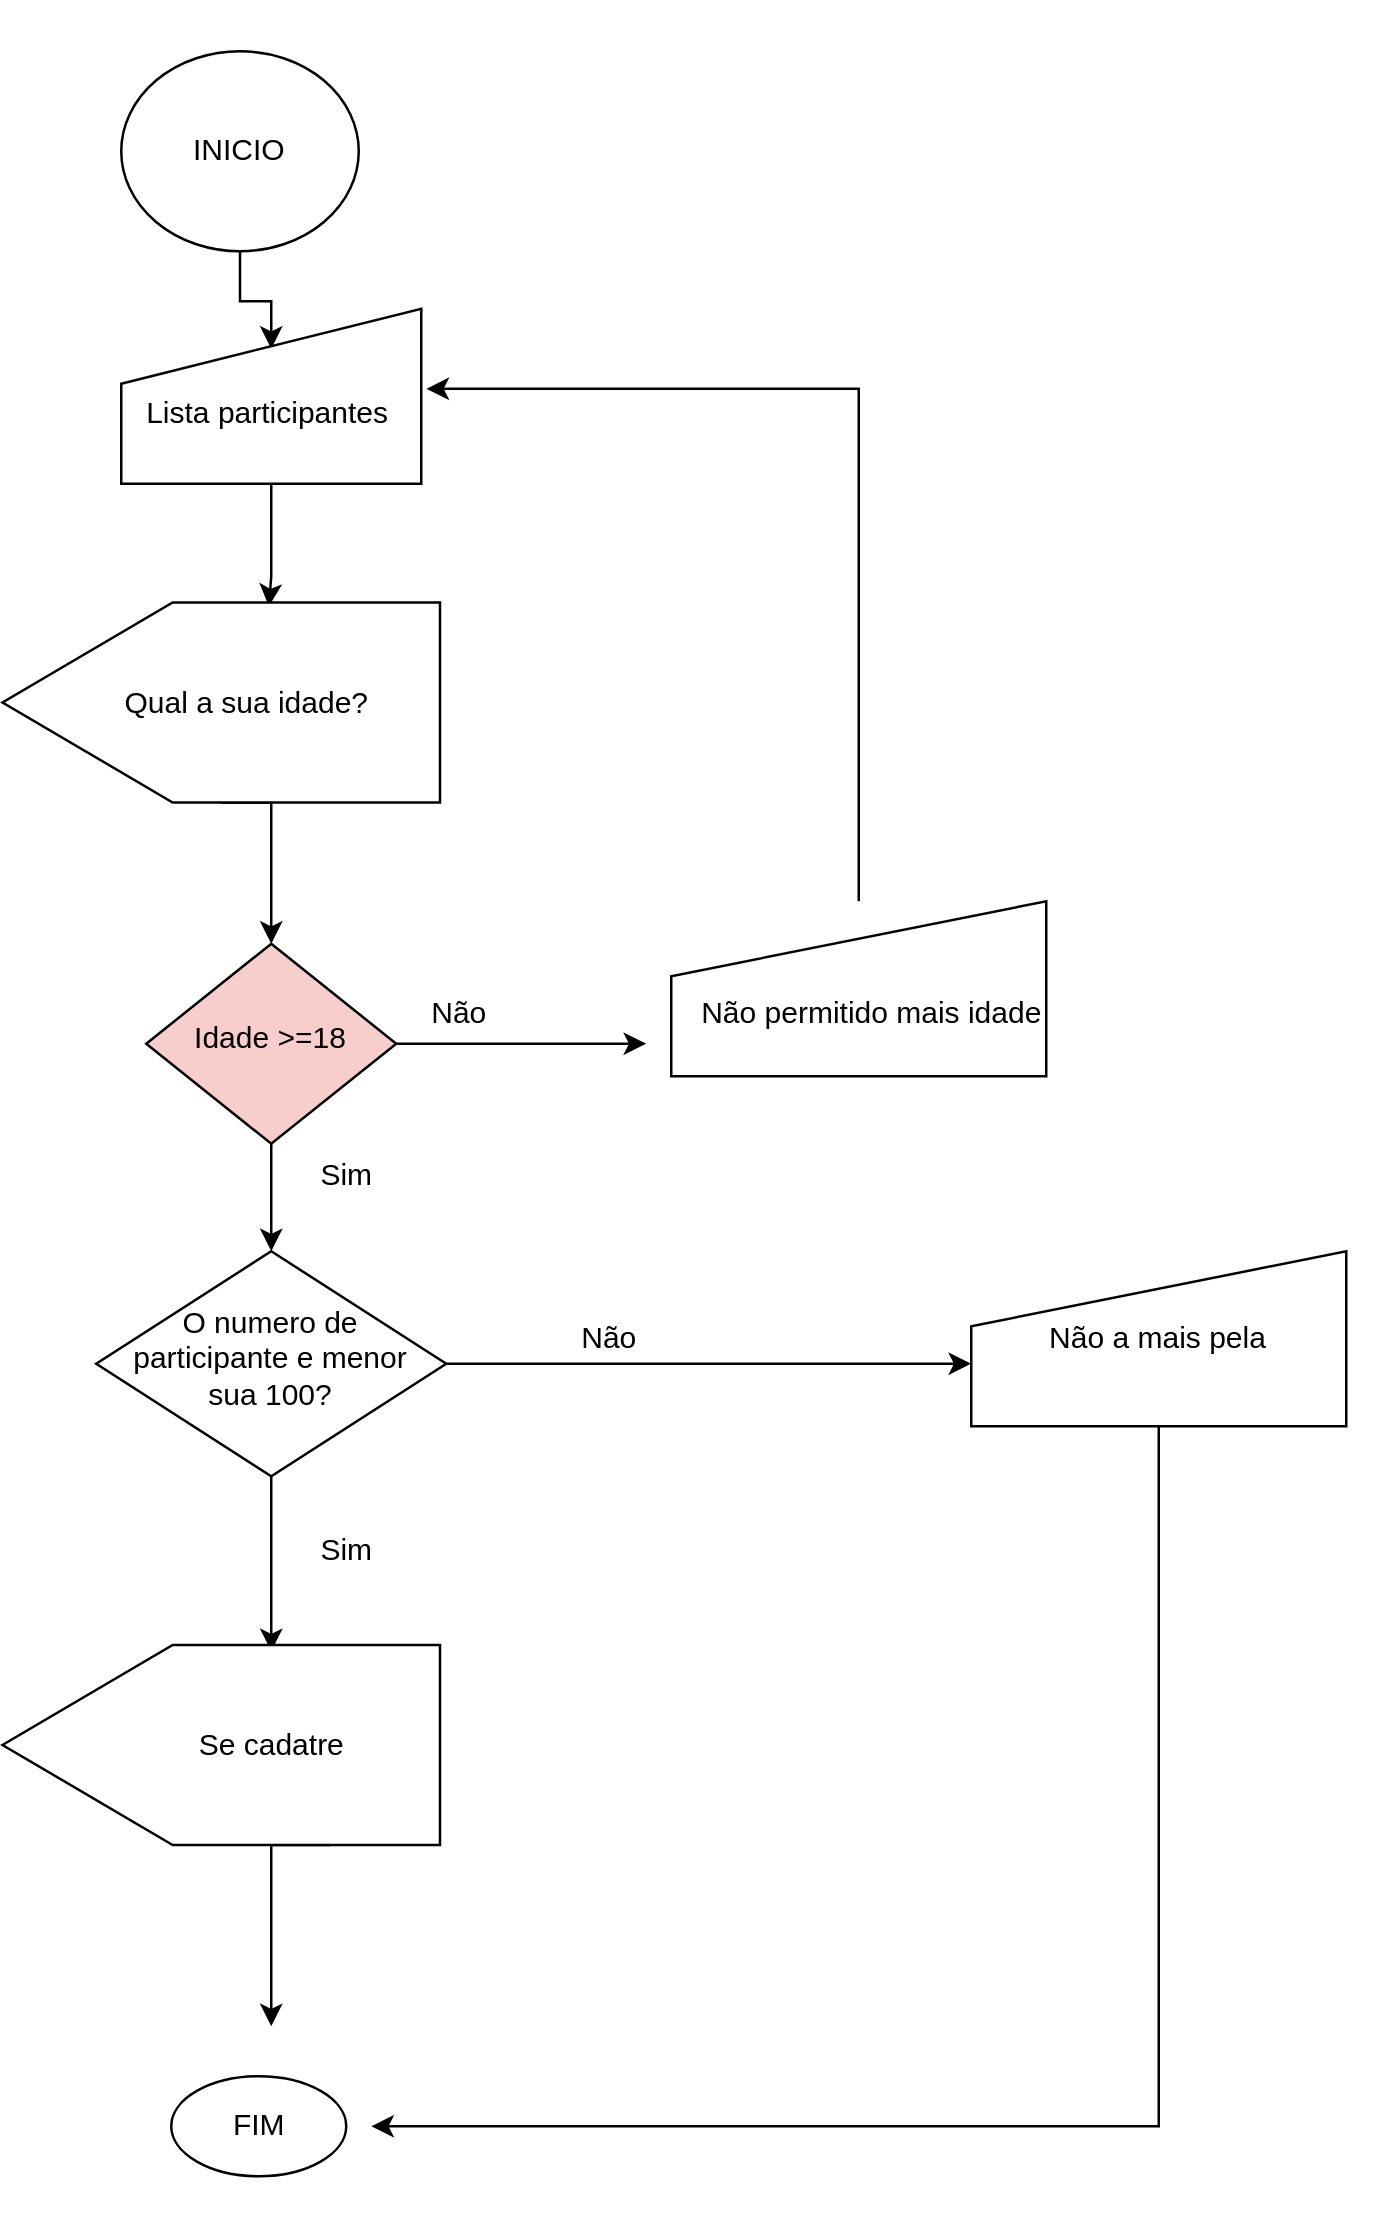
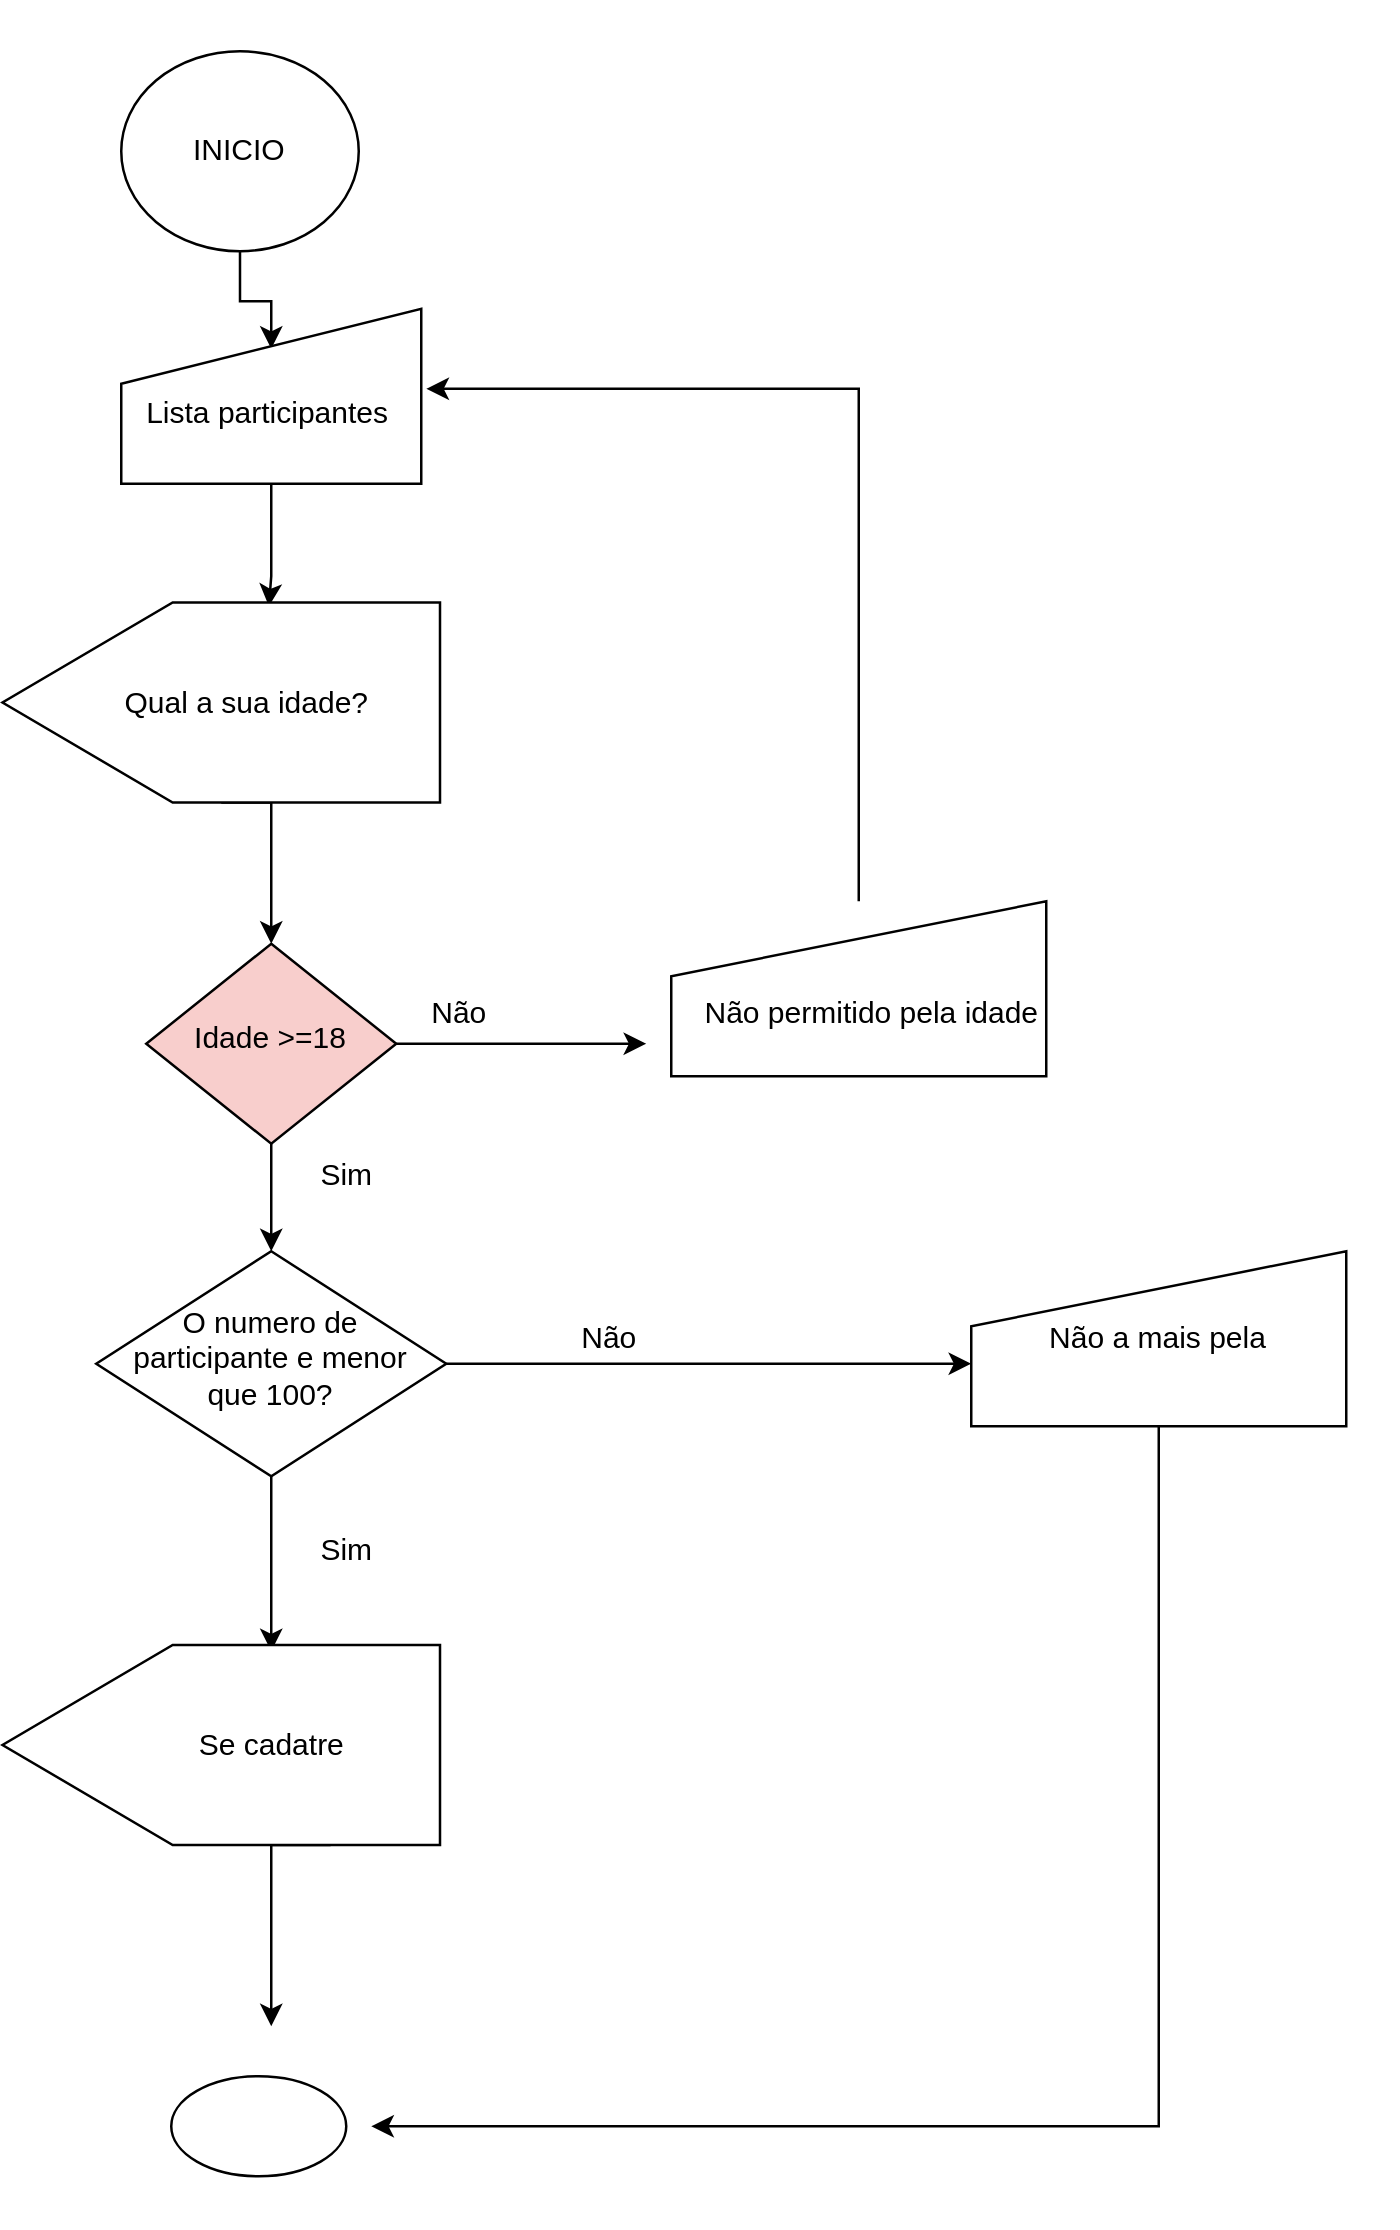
- <mxCell id="18" value="Não permitido mais idade" style="text;html=1;align=center;verticalAlign=middle;resizable=0;points=[];autosize=1;strokeColor=none;fillColor=none;" vertex="1" parent="1"><mxGeometry x="250" y="390" width="160" height="30" as="geometry" /></mxCell>
+ <mxCell id="18" value="Não permitido pela idade" style="text;html=1;align=center;verticalAlign=middle;resizable=0;points=[];autosize=1;strokeColor=none;fillColor=none;" vertex="1" parent="1"><mxGeometry x="250" y="390" width="160" height="30" as="geometry" /></mxCell>
- <mxCell id="21" value="O numero de participante e menor sua 100?" style="rhombus;whiteSpace=wrap;html=1;shadow=0;fontFamily=Helvetica;fontSize=12;align=center;strokeWidth=1;spacing=6;spacingTop=-4;" vertex="1" parent="1"><mxGeometry x="20" y="500" width="140" height="90" as="geometry" /></mxCell>
+ <mxCell id="21" value="O numero de participante e menor que 100?" style="rhombus;whiteSpace=wrap;html=1;shadow=0;fontFamily=Helvetica;fontSize=12;align=center;strokeWidth=1;spacing=6;spacingTop=-4;" vertex="1" parent="1"><mxGeometry x="20" y="500" width="140" height="90" as="geometry" /></mxCell>
- <mxCell id="30" value="FIM" style="text;html=1;align=center;verticalAlign=middle;resizable=0;points=[];autosize=1;strokeColor=none;fillColor=none;" vertex="1" parent="1"><mxGeometry x="65" y="835" width="40" height="30" as="geometry" /></mxCell>
